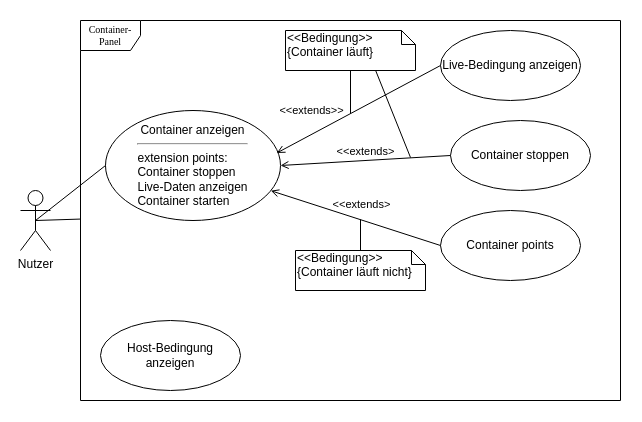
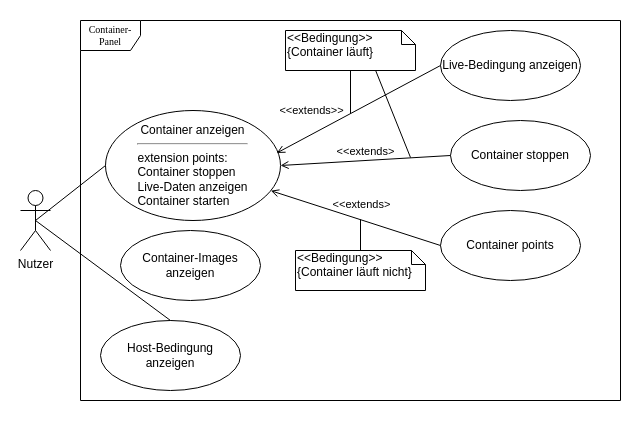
- <mxCell id="13" value="" style="endArrow=none;html=1;exitX=0.5;exitY=0.5;exitDx=0;exitDy=0;exitPerimeter=0;" parent="1" source="4" target="2" edge="1"><mxGeometry width="50" height="50" relative="1" as="geometry"><mxPoint x="0" y="250" as="sourcePoint" /><mxPoint x="175" y="375" as="targetPoint" /></mxGeometry></mxCell>
+ <mxCell id="13" value="" style="endArrow=none;html=1;exitX=0.5;exitY=0.5;exitDx=0;exitDy=0;exitPerimeter=0;entryX=0.5;entryY=0;entryDx=0;entryDy=0;" parent="1" source="4" target="12" edge="1"><mxGeometry width="50" height="50" relative="1" as="geometry"><mxPoint x="0" y="250" as="sourcePoint" /><mxPoint x="175" y="375" as="targetPoint" /></mxGeometry></mxCell>
+ <mxCell id="5" value="Container-Images anzeigen" style="ellipse;whiteSpace=wrap;html=1;" parent="1" vertex="1"><mxGeometry x="120" y="230" width="140" height="70" as="geometry" /></mxCell>
